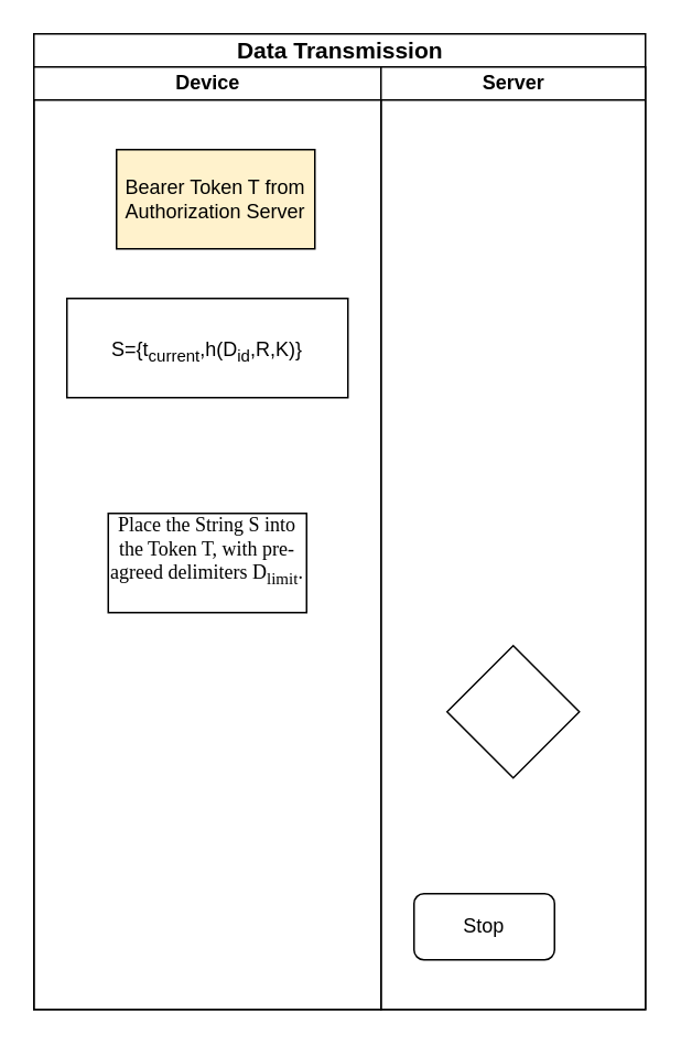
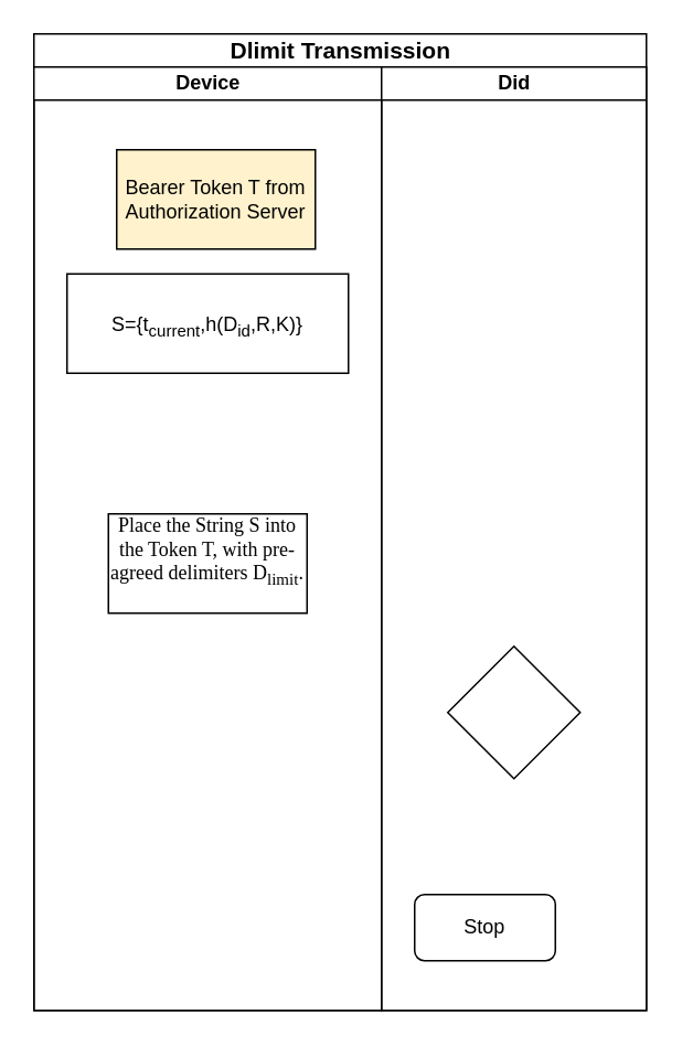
- <mxCell id="2" value="&lt;font face=&quot;Helvetica&quot; style=&quot;font-size: 14px&quot;&gt;Data Transmission&lt;/font&gt;" style="swimlane;html=1;childLayout=stackLayout;startSize=20;rounded=0;shadow=0;labelBackgroundColor=none;strokeWidth=1;fontFamily=Verdana;fontSize=8;align=center;" parent="1" vertex="1"><mxGeometry x="20" y="20" width="370" height="590" as="geometry" /></mxCell>
+ <mxCell id="2" value="&lt;font face=&quot;Helvetica&quot; style=&quot;font-size: 14px&quot;&gt;Dlimit Transmission&lt;/font&gt;" style="swimlane;html=1;childLayout=stackLayout;startSize=20;rounded=0;shadow=0;labelBackgroundColor=none;strokeWidth=1;fontFamily=Verdana;fontSize=8;align=center;" parent="1" vertex="1"><mxGeometry x="20" y="20" width="370" height="590" as="geometry" /></mxCell>
- <mxCell id="7" value="Server" style="swimlane;html=1;startSize=20;" parent="2" vertex="1"><mxGeometry x="210" y="20" width="160" height="570" as="geometry" /></mxCell>
+ <mxCell id="7" value="Did" style="swimlane;html=1;startSize=20;" parent="2" vertex="1"><mxGeometry x="210" y="20" width="160" height="570" as="geometry" /></mxCell>
- <mxCell id="5" value="&lt;span style=&quot;font-size: 9pt&quot;&gt;S={t&lt;sub&gt;current&lt;/sub&gt;,h(D&lt;sub&gt;id&lt;/sub&gt;,R,K)}&lt;/span&gt;&lt;span style=&quot;font-size: medium&quot;&gt;&lt;/span&gt;" style="rounded=0;whiteSpace=wrap;html=1;fontSize=13;" vertex="1" parent="3"><mxGeometry x="20" y="140" width="170" height="60" as="geometry" /></mxCell>
+ <mxCell id="5" value="&lt;span style=&quot;font-size: 9pt&quot;&gt;S={t&lt;sub&gt;current&lt;/sub&gt;,h(D&lt;sub&gt;id&lt;/sub&gt;,R,K)}&lt;/span&gt;&lt;span style=&quot;font-size: medium&quot;&gt;&lt;/span&gt;" style="rounded=0;whiteSpace=wrap;html=1;fontSize=13;" vertex="1" parent="3"><mxGeometry x="20" y="125" width="170" height="60" as="geometry" /></mxCell>
